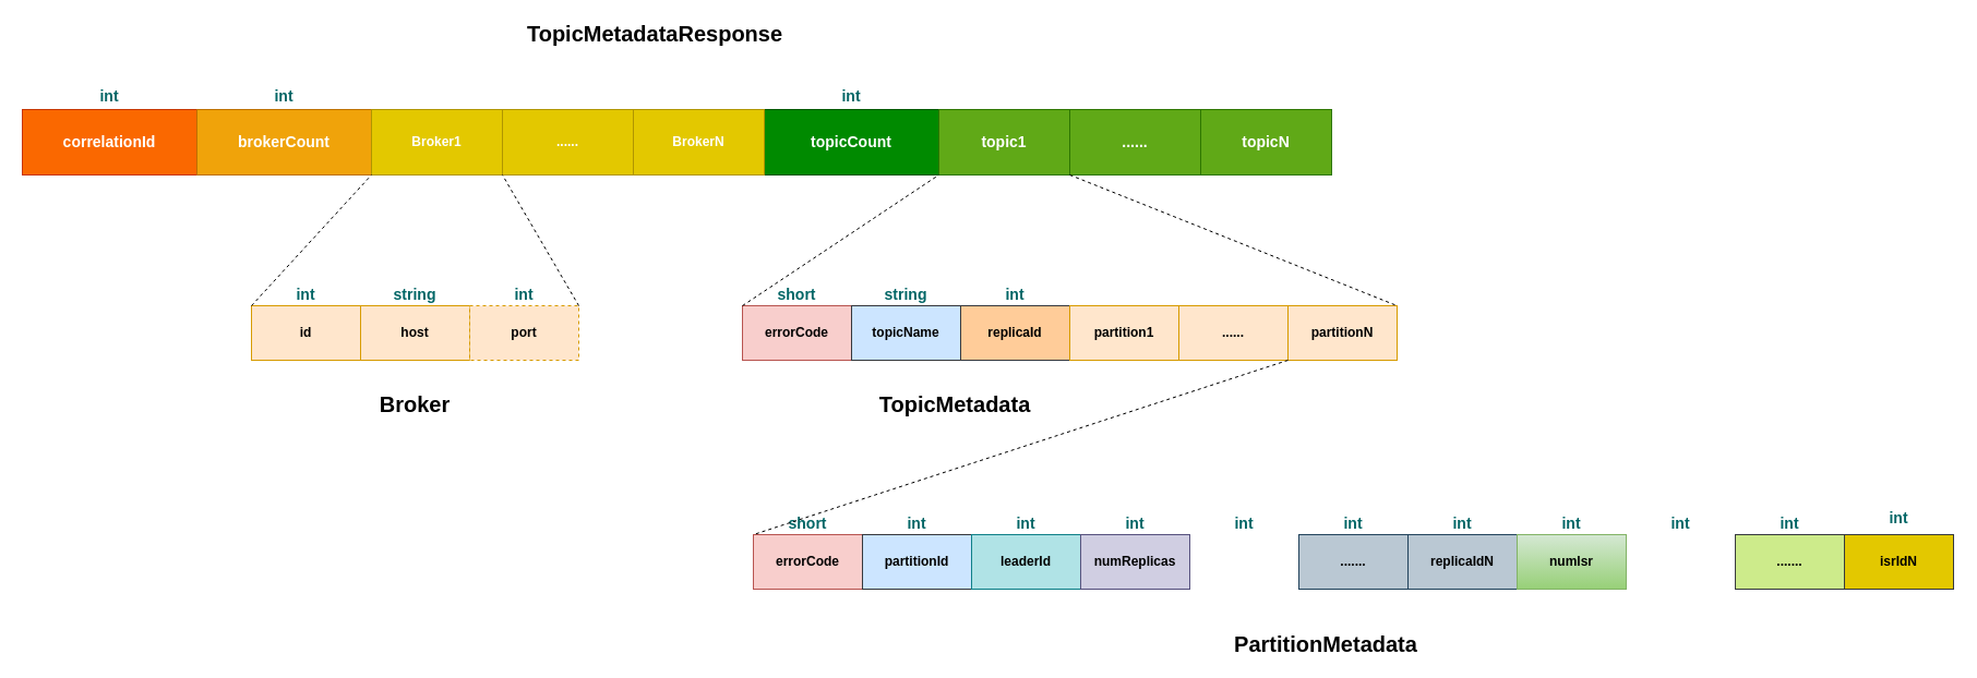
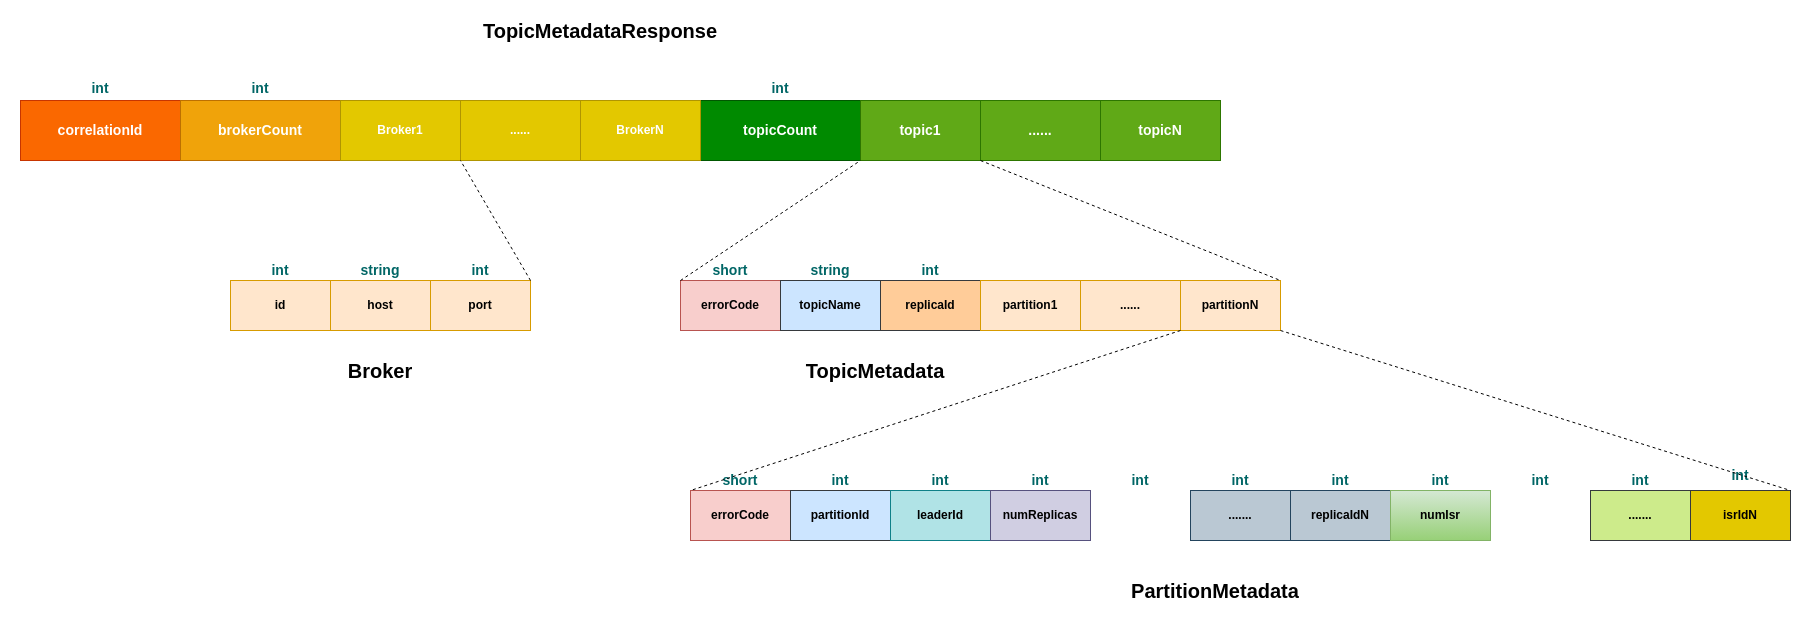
- <mxCell id="29" value="" style="endArrow=none;dashed=1;html=1;exitX=0;exitY=0;exitDx=0;exitDy=0;entryX=0;entryY=1;entryDx=0;entryDy=0;" edge="1" parent="1" source="15" target="12"><mxGeometry width="50" height="50" relative="1" as="geometry"><mxPoint x="840" y="200" as="sourcePoint" /><mxPoint x="890" y="150" as="targetPoint" /></mxGeometry></mxCell>
- <mxCell id="17" value="port" style="rounded=0;whiteSpace=wrap;html=1;fillColor=#ffe6cc;strokeColor=#d79b00;fontStyle=1;dashed=1;" vertex="1" parent="1"><mxGeometry x="430" y="280" width="100" height="50" as="geometry" /></mxCell>
+ <mxCell id="17" value="port" style="rounded=0;whiteSpace=wrap;html=1;fillColor=#ffe6cc;strokeColor=#d79b00;fontStyle=1" vertex="1" parent="1"><mxGeometry x="430" y="280" width="100" height="50" as="geometry" /></mxCell>
+ <mxCell id="55" value="" style="endArrow=none;dashed=1;html=1;fontSize=20;exitX=1;exitY=1;exitDx=0;exitDy=0;entryX=1;entryY=0;entryDx=0;entryDy=0;" edge="1" parent="1" source="23" target="50"><mxGeometry width="50" height="50" relative="1" as="geometry"><mxPoint x="970" y="240" as="sourcePoint" /><mxPoint x="1020" y="190" as="targetPoint" /></mxGeometry></mxCell>
